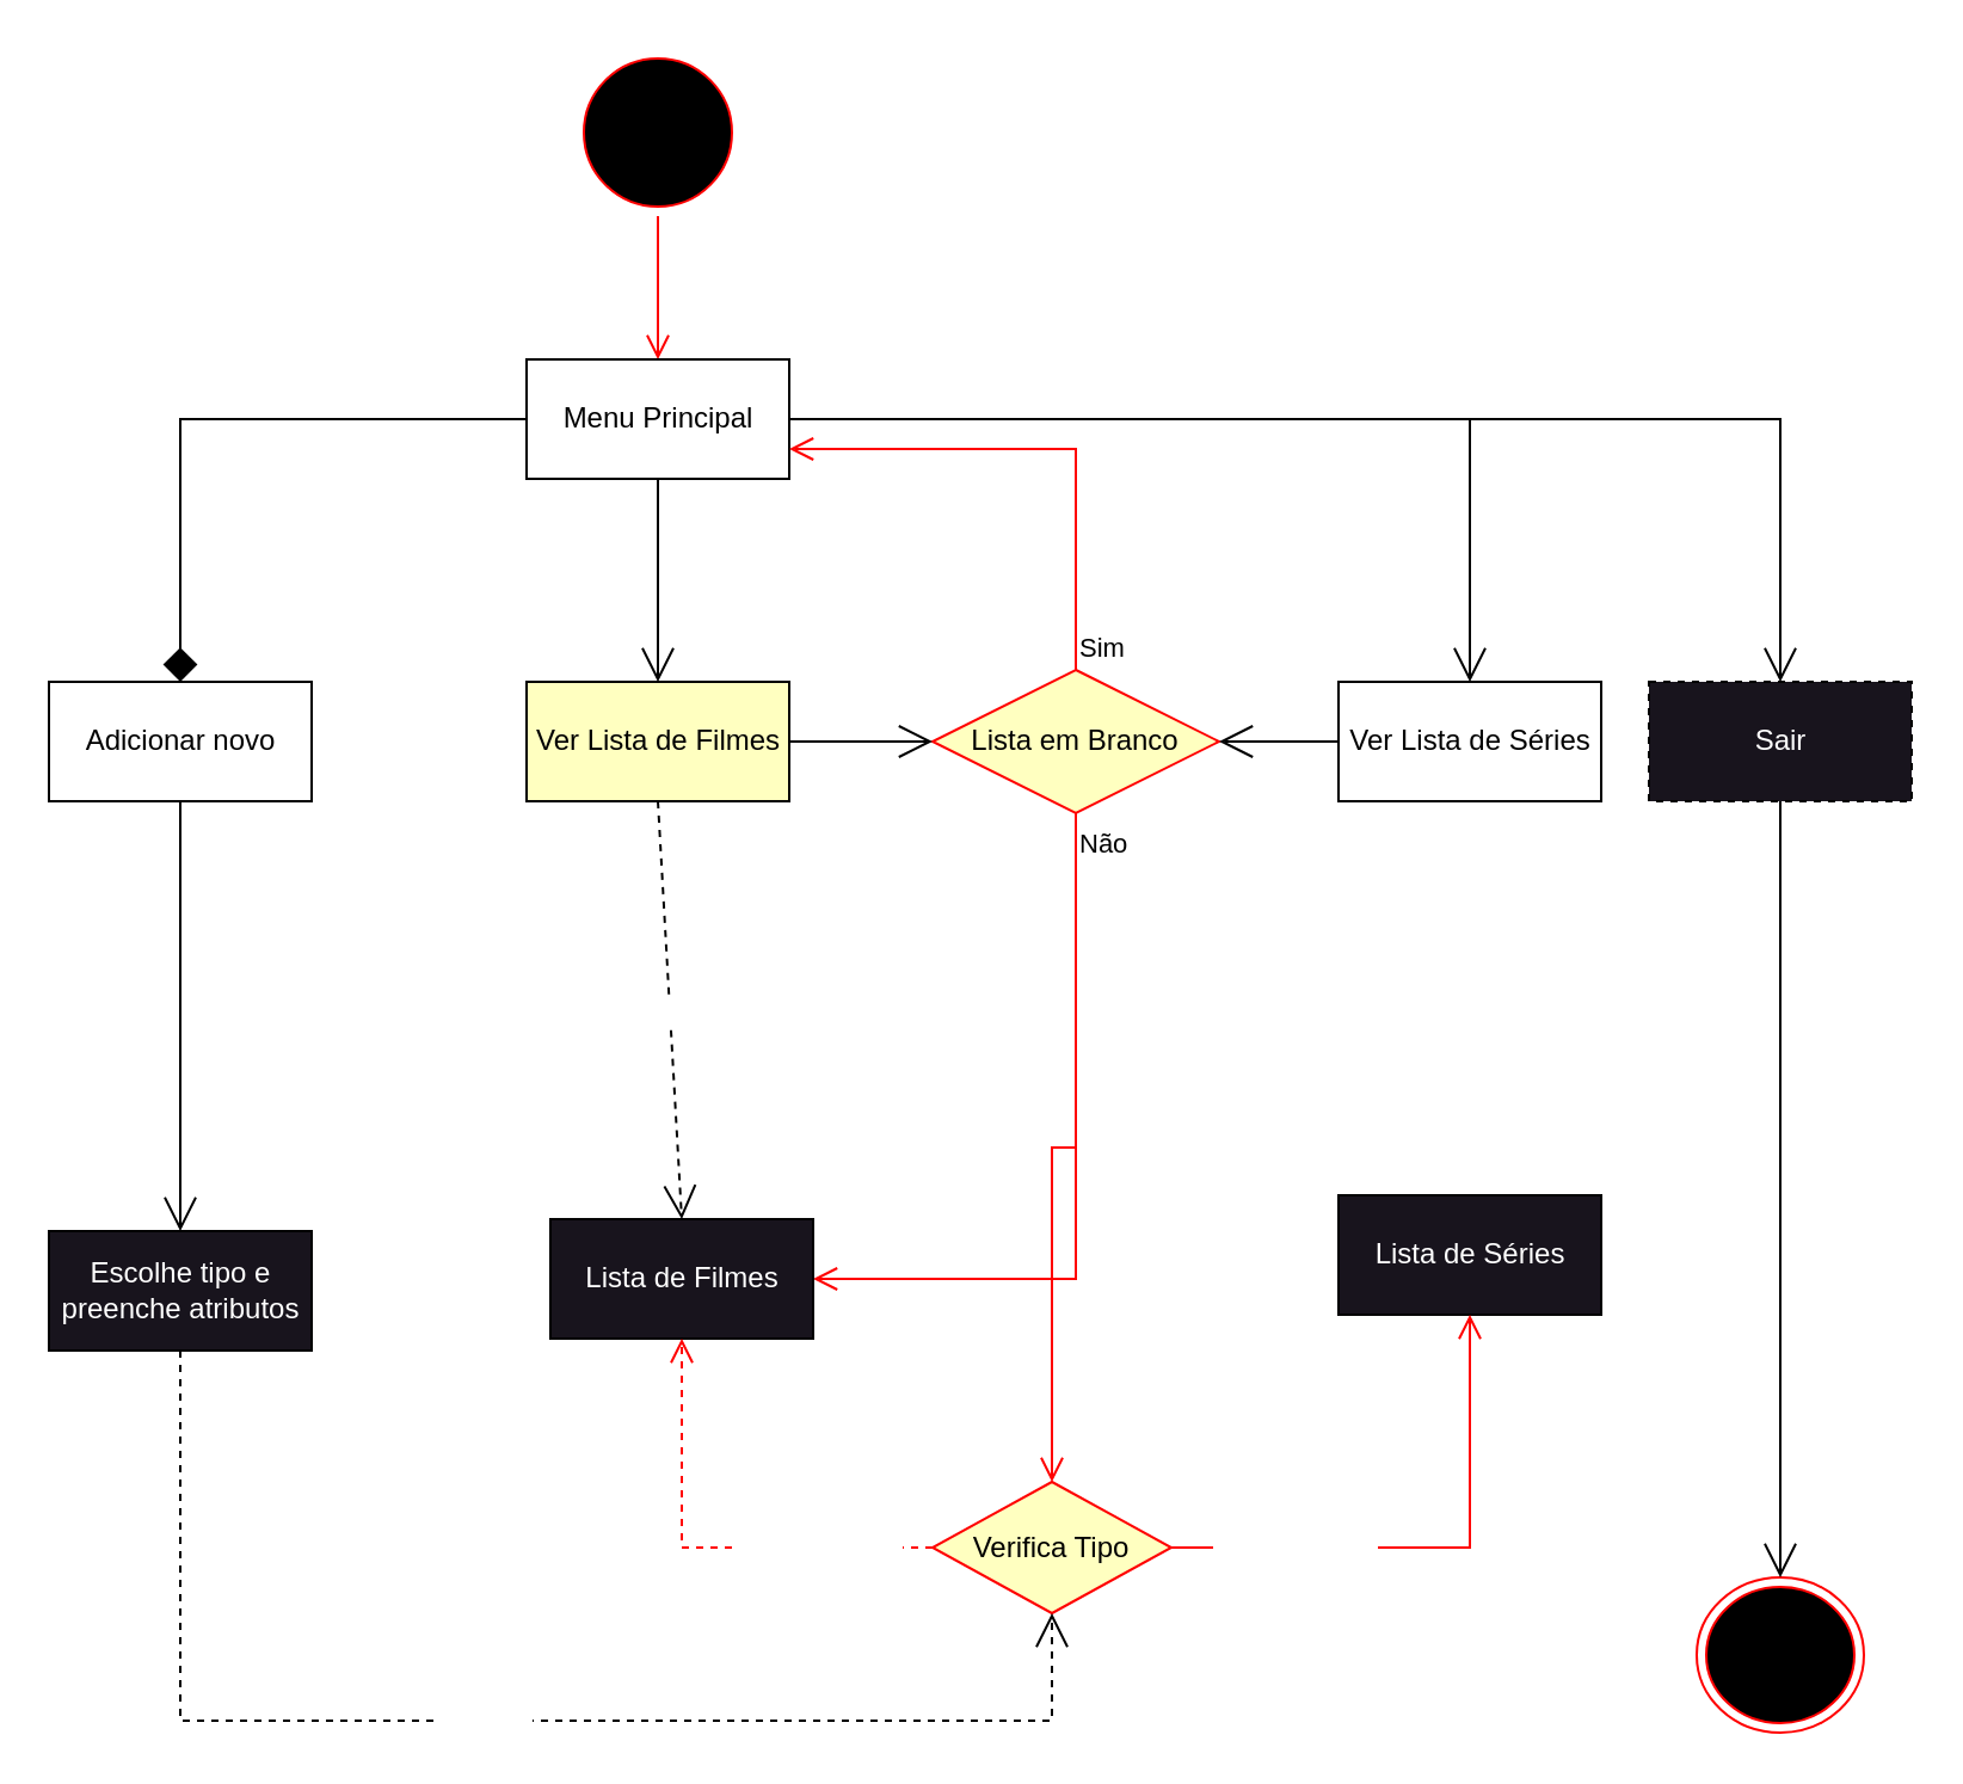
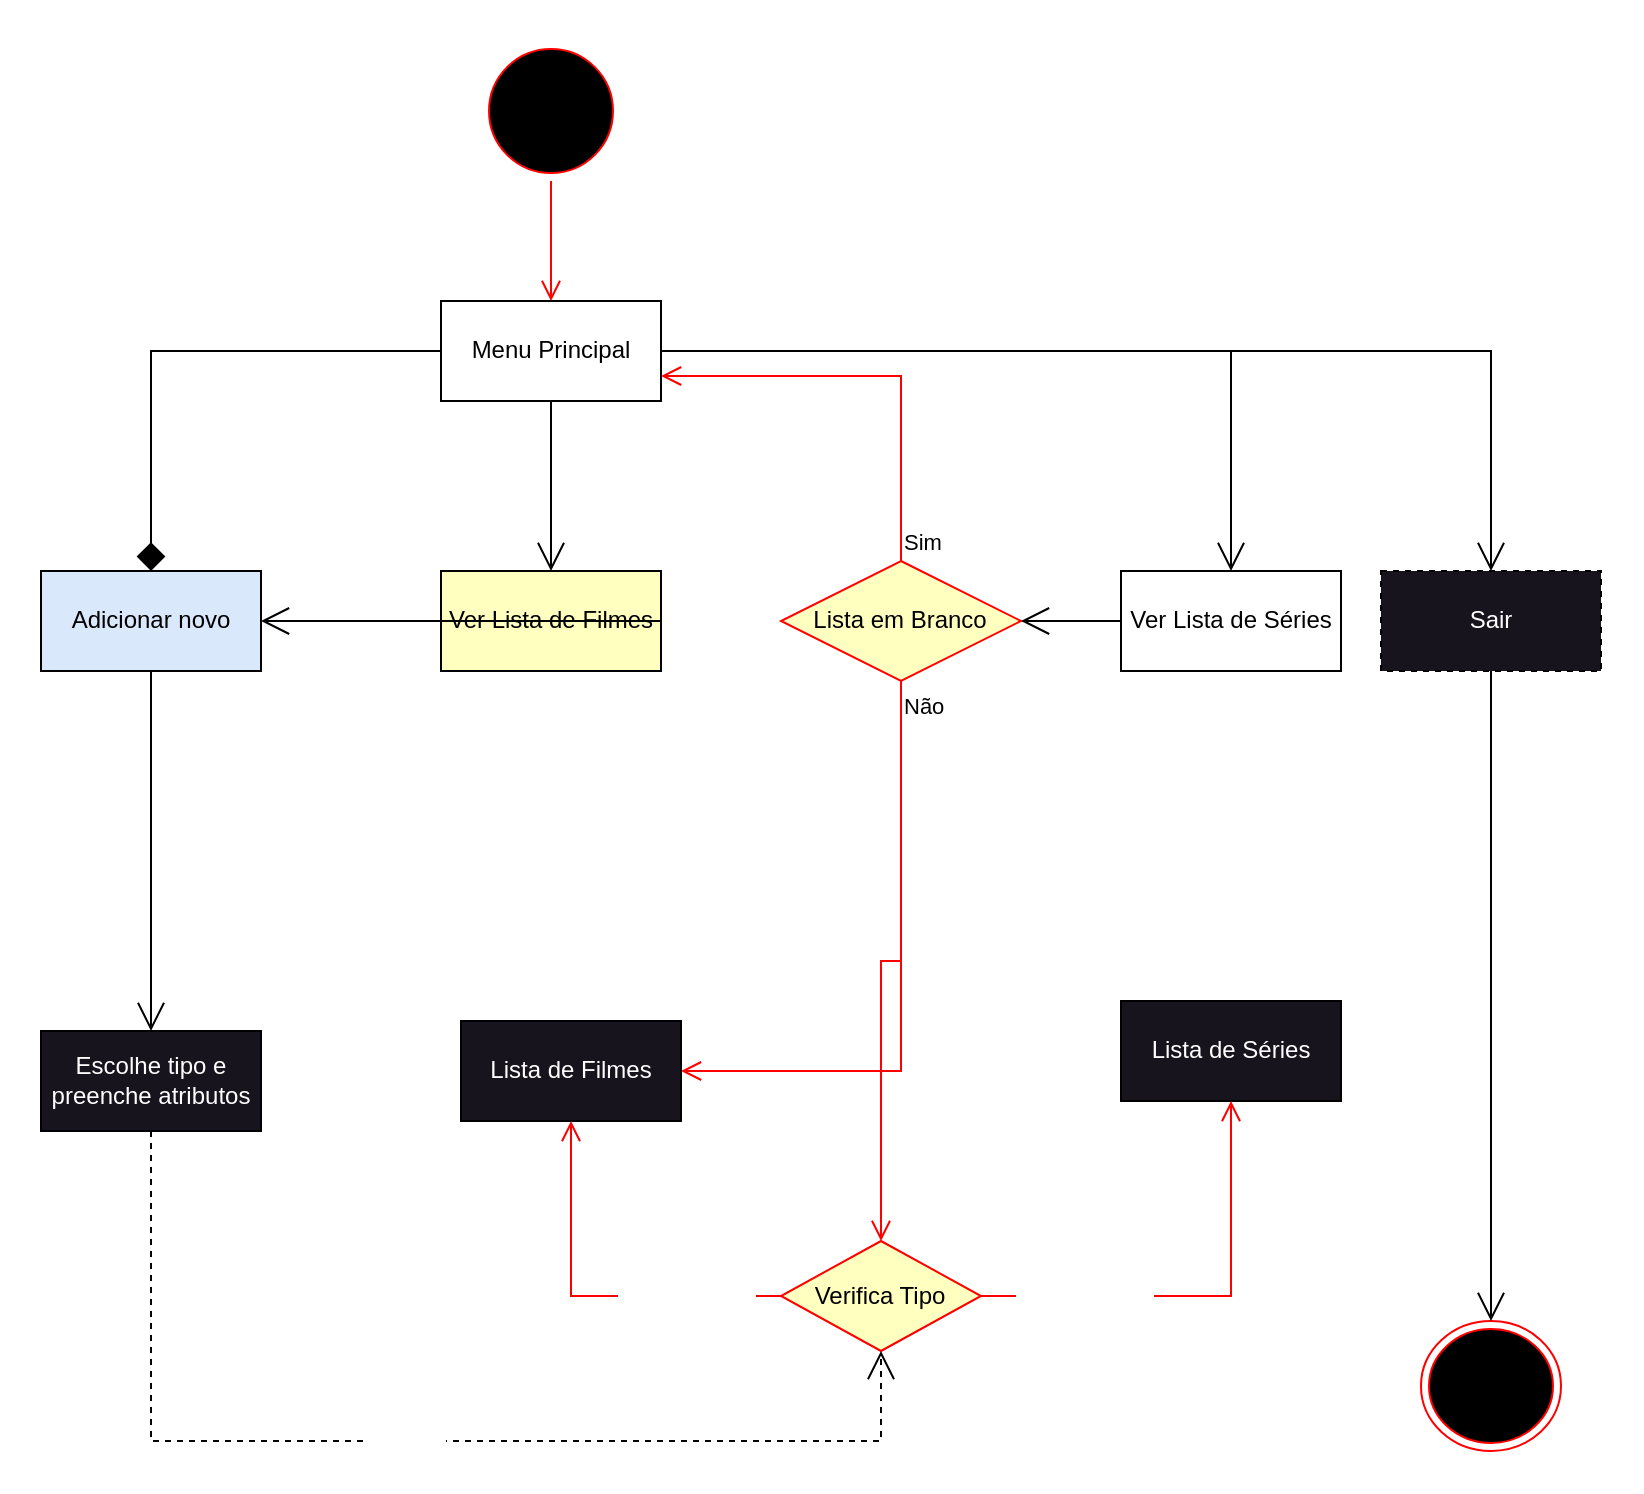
- <mxCell id="5" value="&lt;div&gt;Adicionar novo&lt;/div&gt;" style="html=1;" vertex="1" parent="1"><mxGeometry x="20" y="285" width="110" height="50" as="geometry" /></mxCell>
+ <mxCell id="5" value="&lt;div&gt;Adicionar novo&lt;/div&gt;" style="html=1;fillColor=#dae8fc;" vertex="1" parent="1"><mxGeometry x="20" y="285" width="110" height="50" as="geometry" /></mxCell>
- <mxCell id="14" value="" style="endArrow=open;endFill=1;endSize=12;html=1;rounded=0;fontColor=#000000;exitX=1;exitY=0.5;exitDx=0;exitDy=0;entryX=0;entryY=0.5;entryDx=0;entryDy=0;" edge="1" parent="1" source="6" target="11"><mxGeometry width="160" relative="1" as="geometry"><mxPoint x="300" y="410" as="sourcePoint" /><mxPoint x="460" y="410" as="targetPoint" /></mxGeometry></mxCell>
+ <mxCell id="14" value="" style="endArrow=open;endFill=1;endSize=12;html=1;rounded=0;fontColor=#000000;exitX=1;exitY=0.5;exitDx=0;exitDy=0;" edge="1" parent="1" source="6" target="5"><mxGeometry width="160" relative="1" as="geometry"><mxPoint x="300" y="410" as="sourcePoint" /><mxPoint x="460" y="410" as="targetPoint" /></mxGeometry></mxCell>
- <mxCell id="18" value="Retorna" style="endArrow=open;endSize=12;dashed=1;html=1;rounded=0;fontColor=#ffffff;exitX=0.5;exitY=1;exitDx=0;exitDy=0;entryX=0.5;entryY=0;entryDx=0;entryDy=0;" edge="1" parent="1" source="6" target="16"><mxGeometry width="160" relative="1" as="geometry"><mxPoint x="350" y="390" as="sourcePoint" /><mxPoint x="510" y="390" as="targetPoint" /></mxGeometry></mxCell>
- <mxCell id="25" value="" style="edgeStyle=orthogonalEdgeStyle;html=1;align=left;verticalAlign=top;endArrow=open;endSize=8;strokeColor=#ff0000;rounded=0;fontColor=#ffffff;entryX=0.5;entryY=1;entryDx=0;entryDy=0;dashed=1;" edge="1" source="22" parent="1" target="16"><mxGeometry x="-1" relative="1" as="geometry"><mxPoint x="70" y="695" as="targetPoint" /></mxGeometry></mxCell>
+ <mxCell id="25" value="" style="edgeStyle=orthogonalEdgeStyle;html=1;align=left;verticalAlign=top;endArrow=open;endSize=8;strokeColor=#ff0000;rounded=0;fontColor=#ffffff;entryX=0.5;entryY=1;entryDx=0;entryDy=0;" edge="1" source="22" parent="1" target="16"><mxGeometry x="-1" relative="1" as="geometry"><mxPoint x="70" y="695" as="targetPoint" /></mxGeometry></mxCell>
